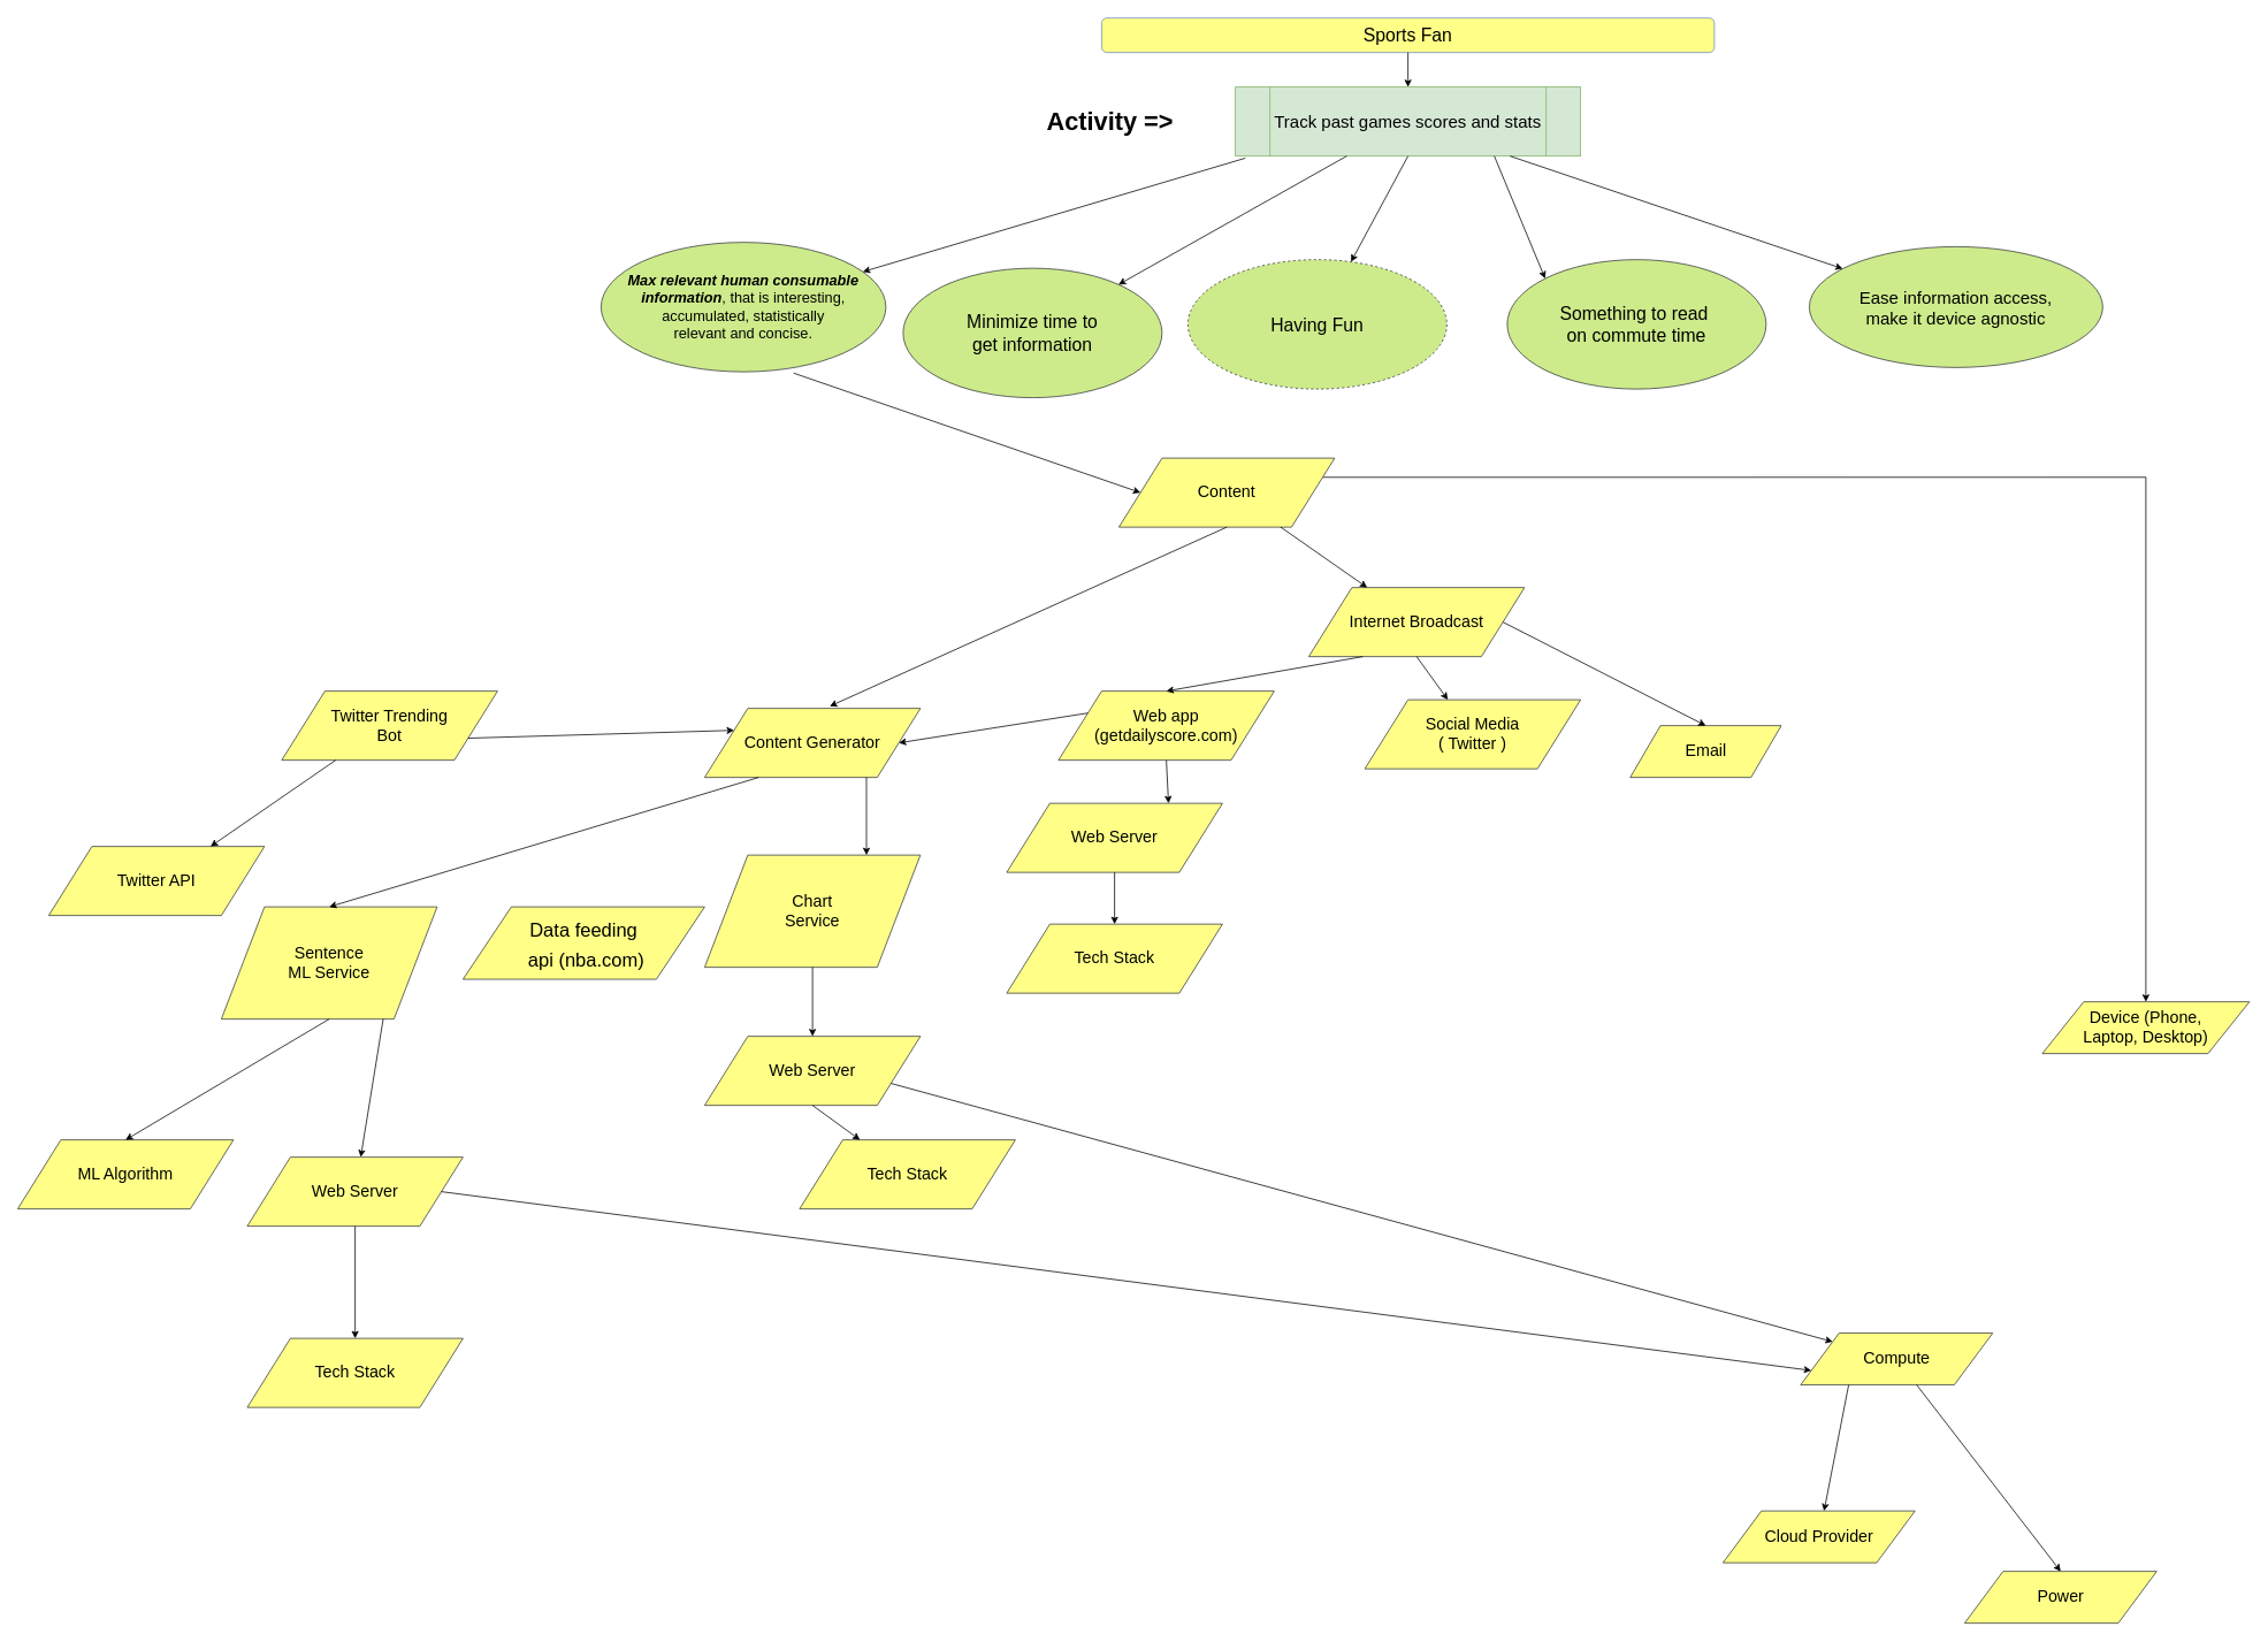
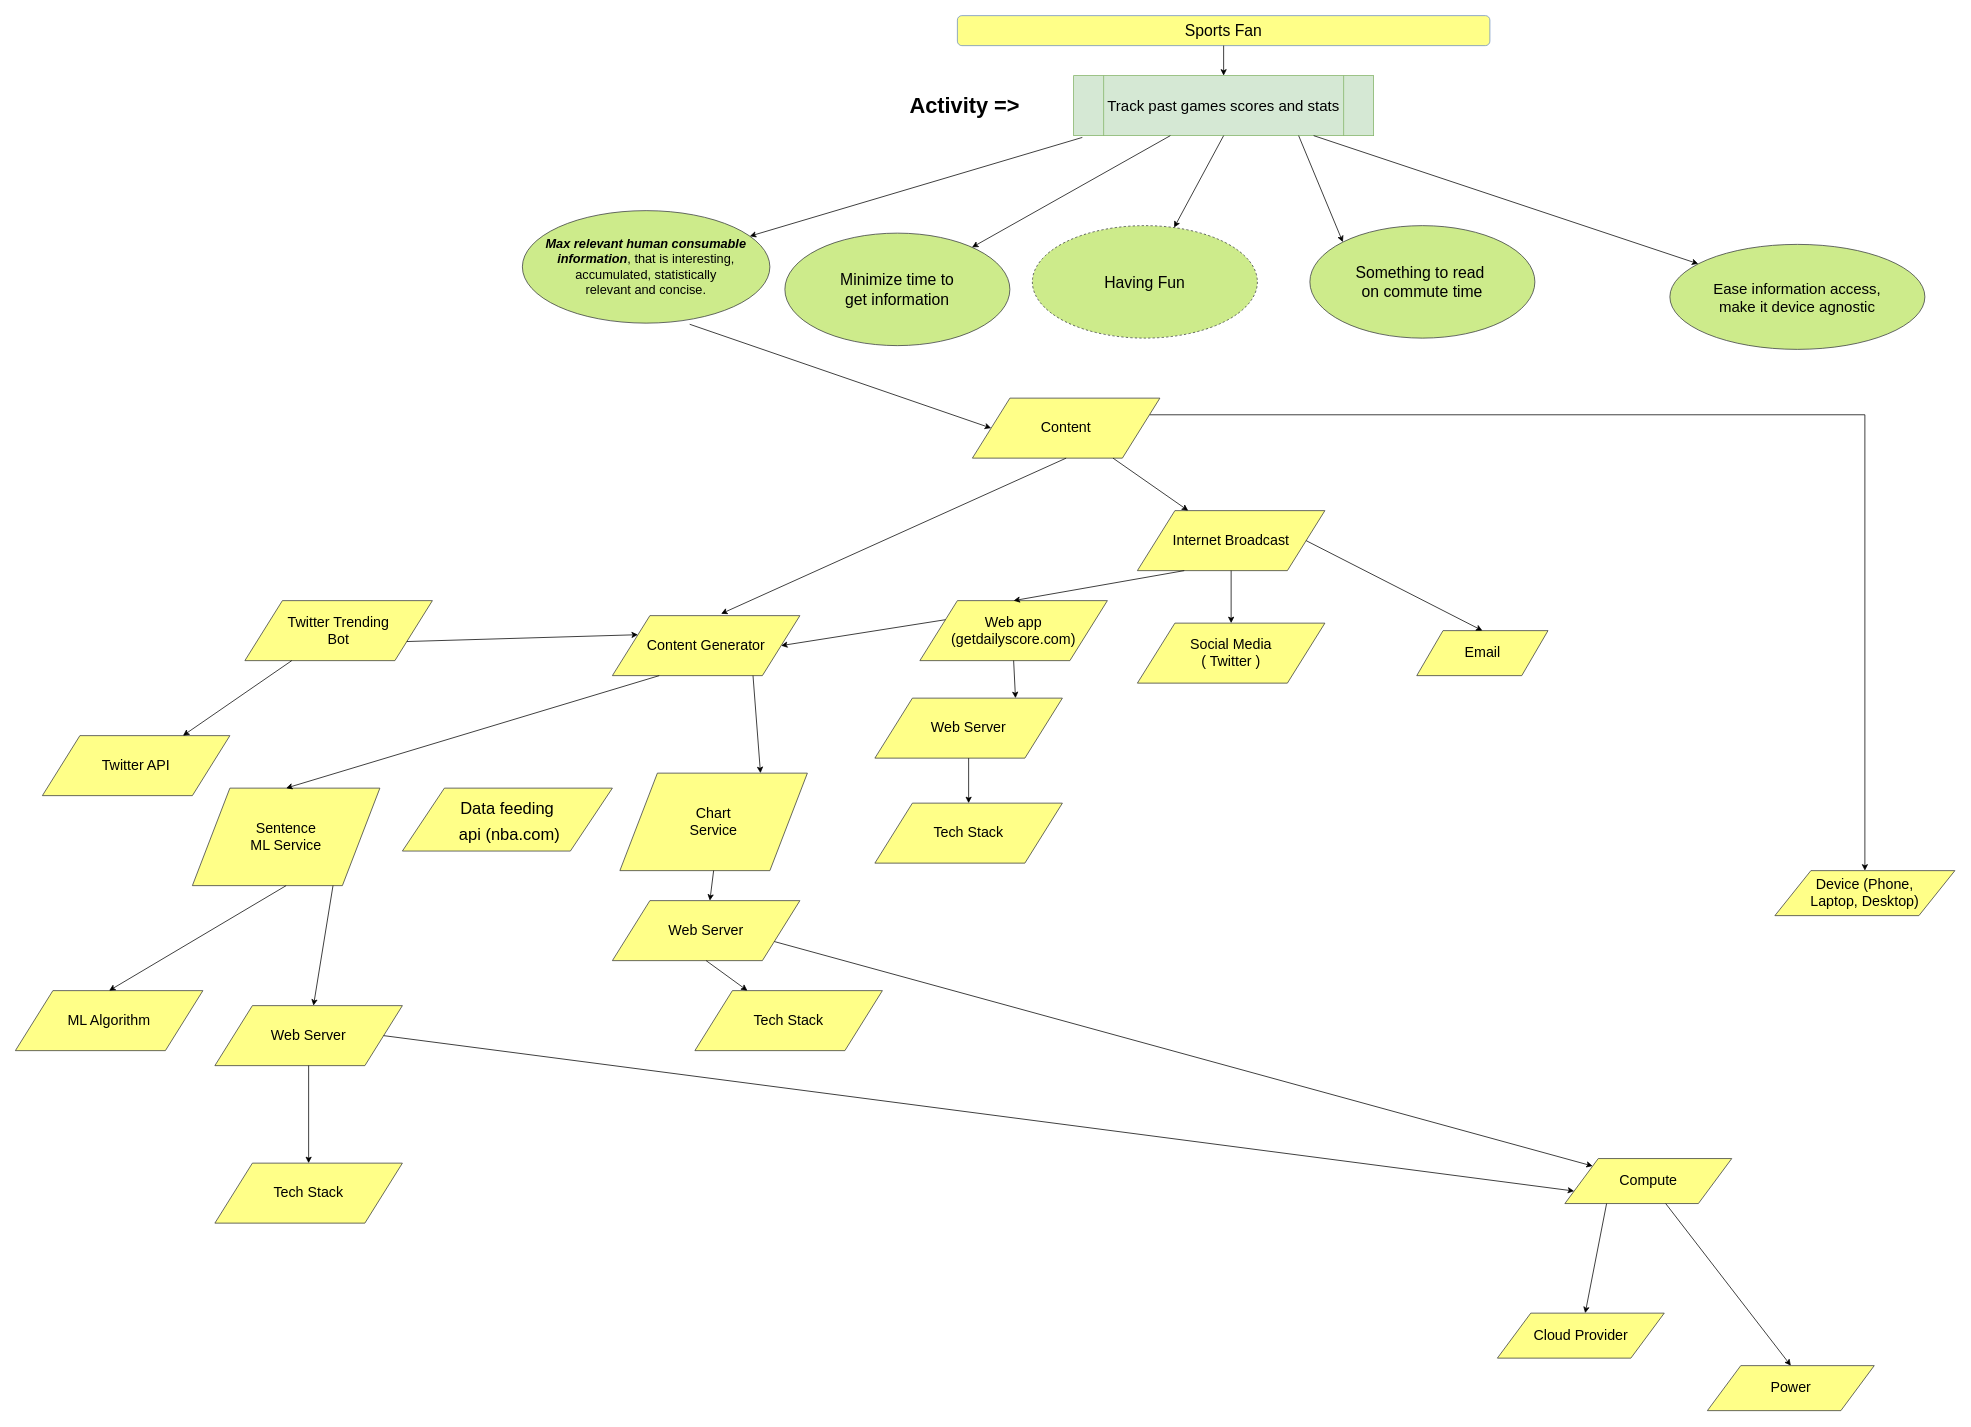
- <mxCell id="7" value="Ease information access, &lt;br&gt;make it device agnostic" style="ellipse;whiteSpace=wrap;html=1;fillColor=#cdeb8b;strokeColor=#36393d;fontSize=20;" parent="1" vertex="1"><mxGeometry x="2096" y="285" width="340" height="140" as="geometry" /></mxCell>
+ <mxCell id="7" value="Ease information access, &lt;br&gt;make it device agnostic" style="ellipse;whiteSpace=wrap;html=1;fillColor=#cdeb8b;strokeColor=#36393d;fontSize=20;" parent="1" vertex="1"><mxGeometry x="2226" y="325" width="340" height="140" as="geometry" /></mxCell>
- <mxCell id="23" value="Social Media &lt;br&gt;( Twitter )" style="shape=parallelogram;perimeter=parallelogramPerimeter;whiteSpace=wrap;html=1;fontSize=19;fillColor=#ffff88;strokeColor=#36393d;" parent="1" vertex="1"><mxGeometry x="1581" y="810" width="250" height="80" as="geometry" /></mxCell>
+ <mxCell id="23" value="Social Media &lt;br&gt;( Twitter )" style="shape=parallelogram;perimeter=parallelogramPerimeter;whiteSpace=wrap;html=1;fontSize=19;fillColor=#ffff88;strokeColor=#36393d;" parent="1" vertex="1"><mxGeometry x="1516" width="250" height="80" as="geometry" y="830" /></mxCell>
- <mxCell id="25" value="Chart&lt;br&gt;Service" style="shape=parallelogram;perimeter=parallelogramPerimeter;whiteSpace=wrap;html=1;fontSize=19;fillColor=#ffff88;strokeColor=#36393d;" parent="1" vertex="1"><mxGeometry x="816" y="990" width="250" height="130" as="geometry" /></mxCell>
+ <mxCell id="25" value="Chart&lt;br&gt;Service" style="shape=parallelogram;perimeter=parallelogramPerimeter;whiteSpace=wrap;html=1;fontSize=19;fillColor=#ffff88;strokeColor=#36393d;" parent="1" vertex="1"><mxGeometry x="826" y="1030" width="250" height="130" as="geometry" /></mxCell>
